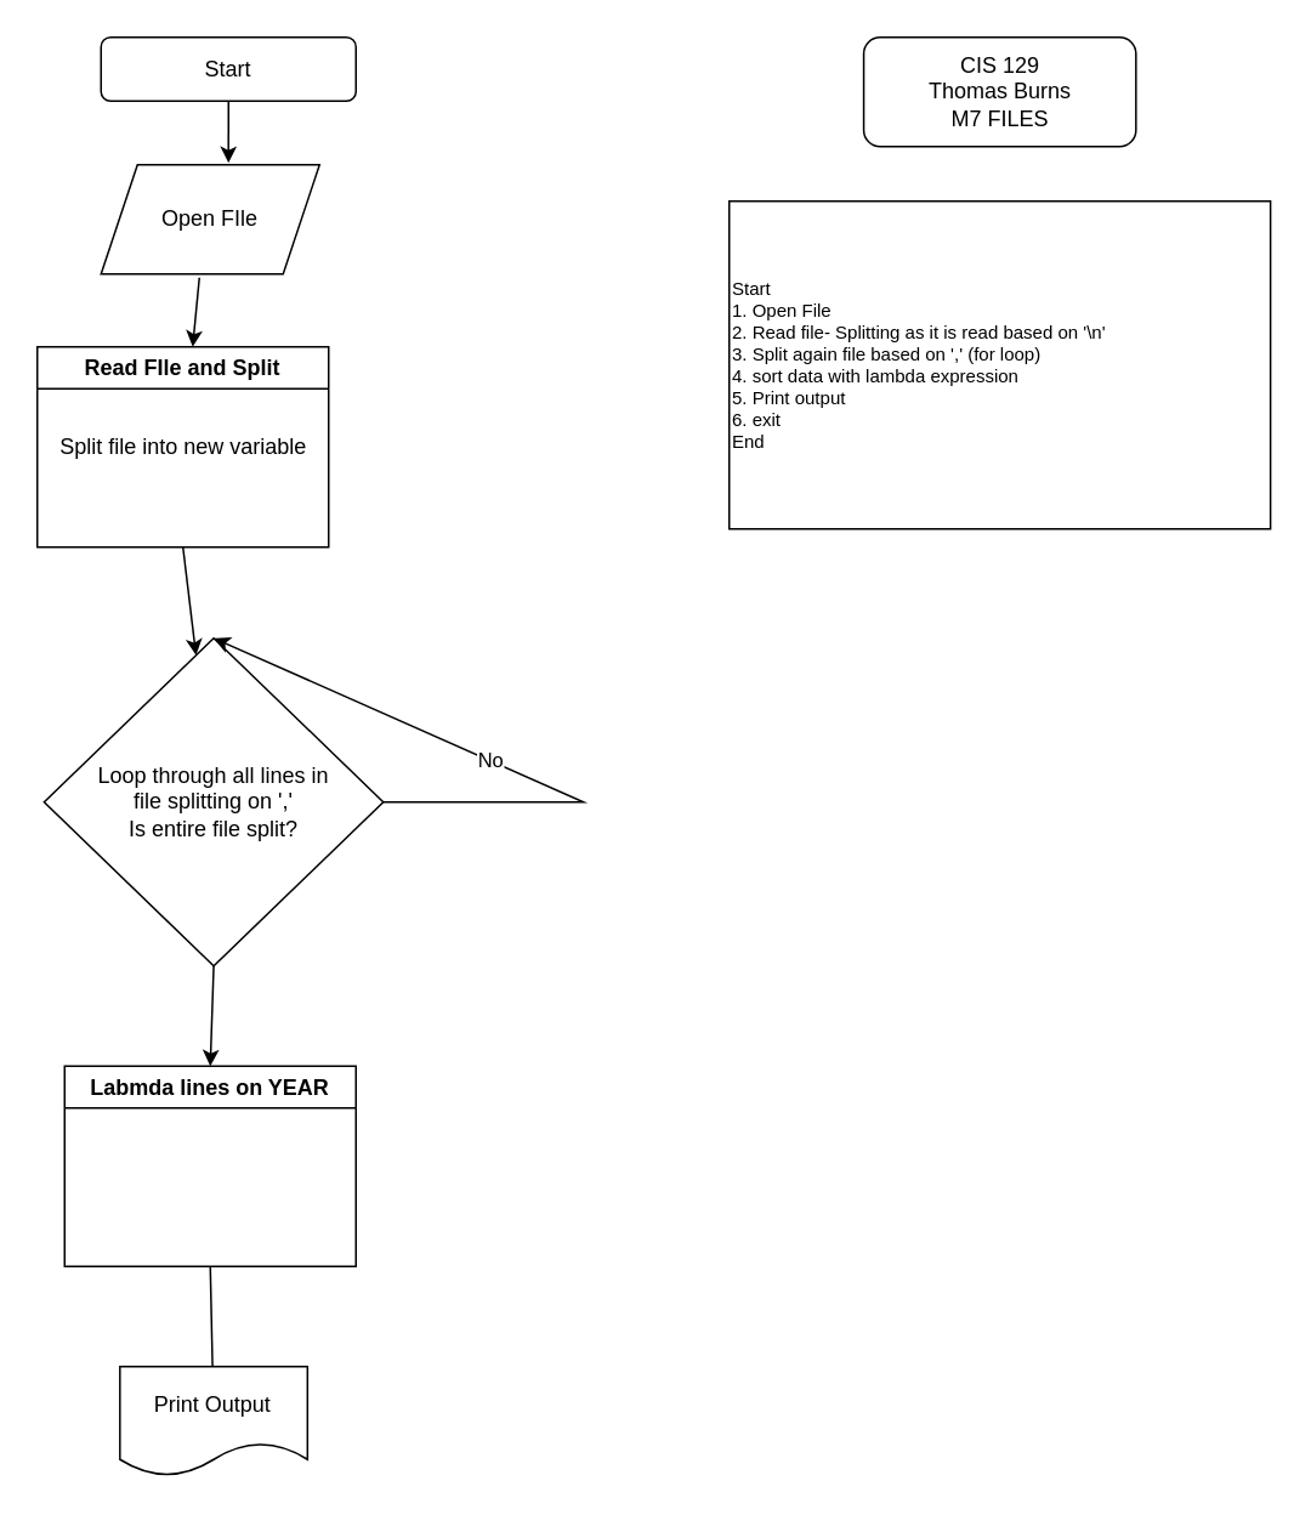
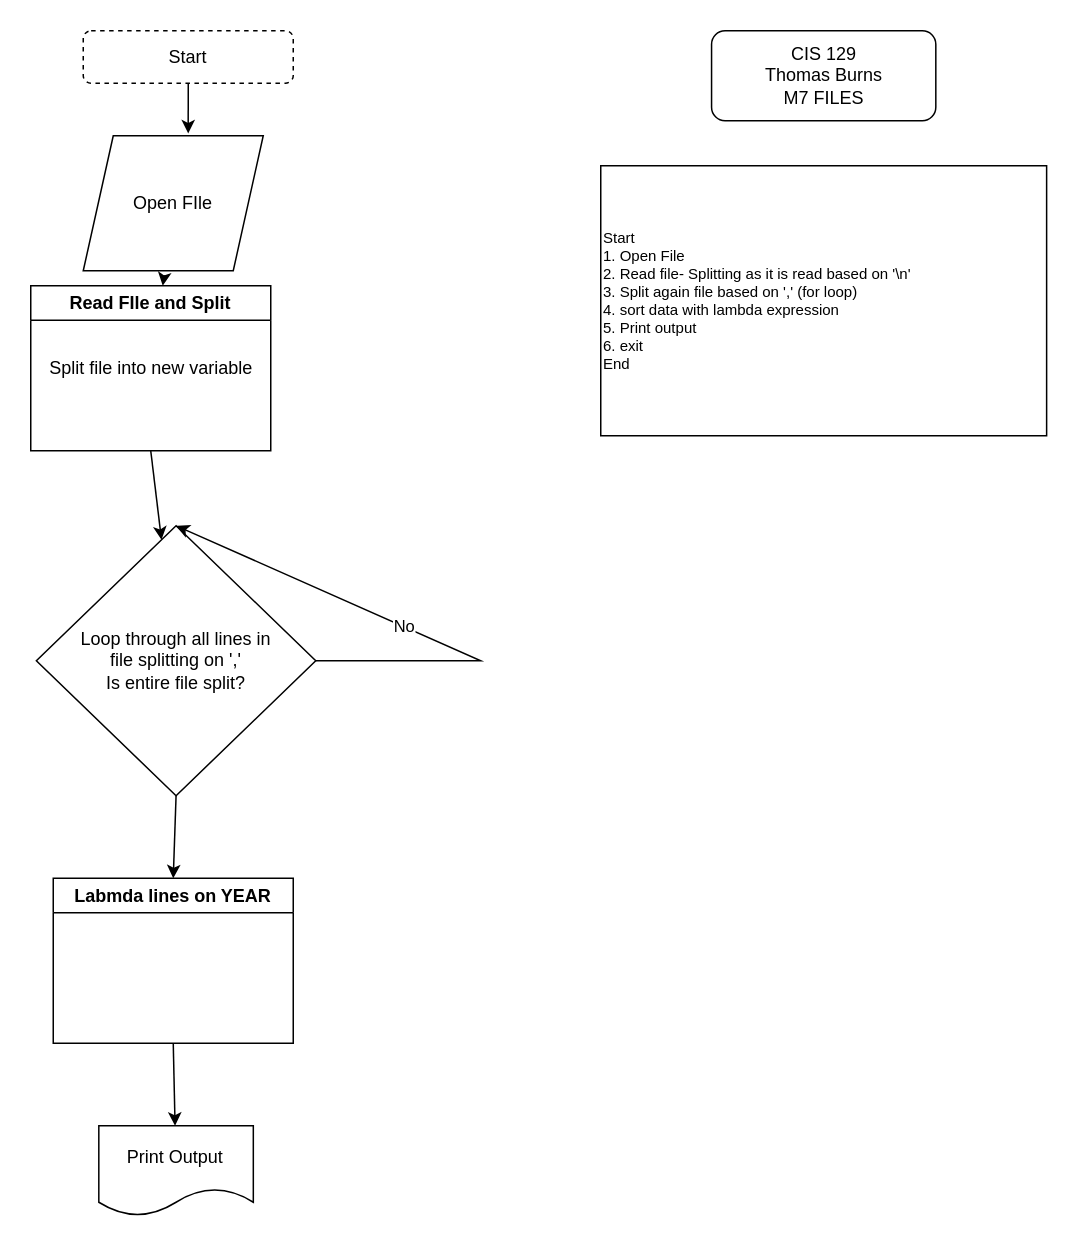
- <mxCell id="2" value="Start" style="rounded=1;whiteSpace=wrap;html=1;fontSize=12;glass=0;strokeWidth=1;shadow=0;" parent="1" vertex="1"><mxGeometry x="55" y="20" width="140" height="35" as="geometry" /></mxCell>
+ <mxCell id="2" value="Start" style="rounded=1;whiteSpace=wrap;html=1;fontSize=12;glass=0;strokeWidth=1;shadow=0;dashed=1;" parent="1" vertex="1"><mxGeometry x="55" y="20" width="140" height="35" as="geometry" /></mxCell>
- <mxCell id="9" value="Open FIle" style="shape=parallelogram;perimeter=parallelogramPerimeter;whiteSpace=wrap;html=1;fixedSize=1;" vertex="1" parent="1"><mxGeometry x="55" y="90" width="120" height="60" as="geometry" /></mxCell>
+ <mxCell id="9" value="Open FIle" style="shape=parallelogram;perimeter=parallelogramPerimeter;whiteSpace=wrap;html=1;fixedSize=1;" vertex="1" parent="1"><mxGeometry x="55" y="90" width="120" height="90" as="geometry" /></mxCell>
- <mxCell id="8" value="" style="endArrow=none;html=1;rounded=0;exitX=0.5;exitY=1;exitDx=0;exitDy=0;" parent="1" source="16" target="5" edge="1"><mxGeometry width="50" height="50" relative="1" as="geometry"><mxPoint x="1030" y="970" as="sourcePoint" /><mxPoint x="923.25" y="770" as="targetPoint" /></mxGeometry></mxCell>
+ <mxCell id="8" value="" style="endArrow=classic;html=1;rounded=0;exitX=0.5;exitY=1;exitDx=0;exitDy=0;" parent="1" source="16" target="5" edge="1"><mxGeometry width="50" height="50" relative="1" as="geometry"><mxPoint x="1030" y="970" as="sourcePoint" /><mxPoint x="923.25" y="770" as="targetPoint" /></mxGeometry></mxCell>
